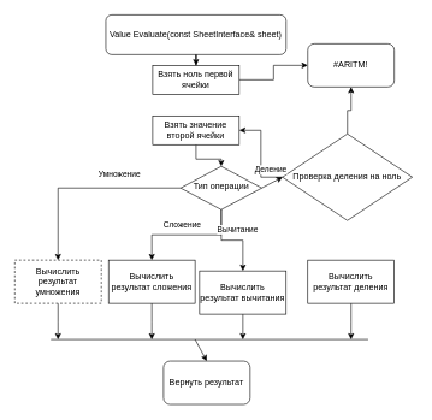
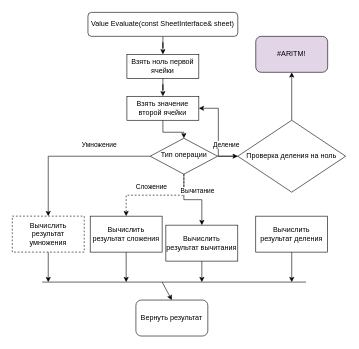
- <mxCell id="3" value="Value Evaluate(const SheetInterface&amp;amp; sheet)" style="rounded=1;whiteSpace=wrap;html=1;fontSize=12;glass=0;strokeWidth=1;shadow=0;" parent="1" vertex="1"><mxGeometry x="146.25" y="20" width="250" height="55" as="geometry" /></mxCell>
+ <mxCell id="3" value="Value Evaluate(const SheetInterface&amp;amp; sheet)" style="rounded=1;whiteSpace=wrap;html=1;fontSize=12;glass=0;strokeWidth=1;shadow=0;" parent="1" vertex="1"><mxGeometry x="146.25" y="20" width="250" height="40" as="geometry" /></mxCell>
- <mxCell id="14" value="#ARITM!" style="rounded=1;whiteSpace=wrap;html=1;" vertex="1" parent="1"><mxGeometry x="426.25" y="60" width="120" height="60" as="geometry" /></mxCell>
+ <mxCell id="14" value="#ARITM!" style="rounded=1;whiteSpace=wrap;html=1;fillColor=#e1d5e7;" vertex="1" parent="1"><mxGeometry x="426.25" y="60" width="120" height="60" as="geometry" /></mxCell>
- <mxCell id="17" value="" style="edgeStyle=orthogonalEdgeStyle;rounded=0;orthogonalLoop=1;jettySize=auto;html=1;" edge="1" parent="1" source="18" target="14"><mxGeometry relative="1" as="geometry" /></mxCell>
+ <mxCell id="17" value="" style="edgeStyle=orthogonalEdgeStyle;rounded=0;orthogonalLoop=1;jettySize=auto;html=1;" edge="1" parent="1" source="18" target="20"><mxGeometry relative="1" as="geometry" /></mxCell>
- <mxCell id="13" value="Проверка деления на ноль" style="rhombus;whiteSpace=wrap;html=1;" vertex="1" parent="1"><mxGeometry x="391.25" y="185" width="180" height="120" as="geometry" /></mxCell>
+ <mxCell id="13" value="Проверка деления на ноль" style="rhombus;whiteSpace=wrap;html=1;" vertex="1" parent="1"><mxGeometry x="396.25" y="200" width="180" height="120" as="geometry" /></mxCell>
- <mxCell id="6" value="" style="edgeStyle=orthogonalEdgeStyle;rounded=0;orthogonalLoop=1;jettySize=auto;html=1;" edge="1" parent="1" source="10" target="24"><mxGeometry relative="1" as="geometry" /></mxCell>
+ <mxCell id="6" value="" style="edgeStyle=orthogonalEdgeStyle;rounded=0;orthogonalLoop=1;jettySize=auto;html=1;dashed=1;" edge="1" parent="1" source="10" target="24"><mxGeometry relative="1" as="geometry" /></mxCell>
